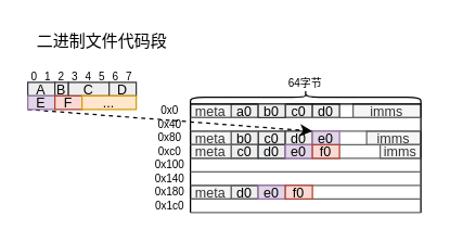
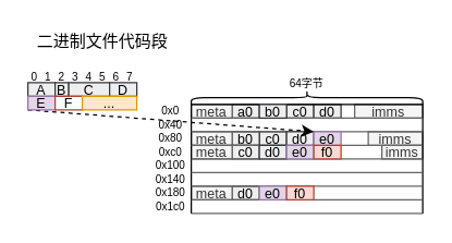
- <mxCell id="54" value="F" style="rounded=0;whiteSpace=wrap;html=1;fontSize=10;fillColor=#fad9d5;strokeColor=#ae4132;" vertex="1" parent="1"><mxGeometry x="40" y="70" width="20" height="10" as="geometry" /></mxCell>
+ <mxCell id="54" value="F" style="rounded=0;whiteSpace=wrap;html=1;fontSize=10;fillColor=#ffffff;strokeColor=#ae4132;" vertex="1" parent="1"><mxGeometry x="40" y="70" width="20" height="10" as="geometry" /></mxCell>
